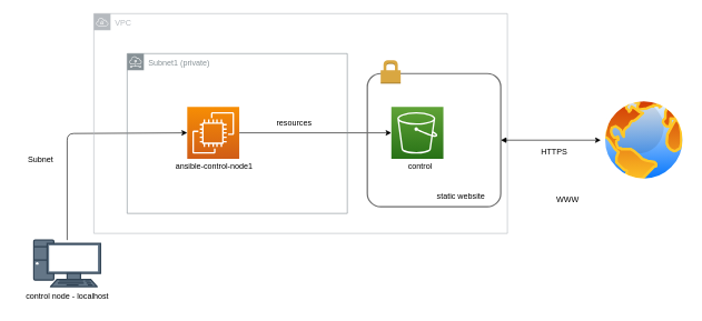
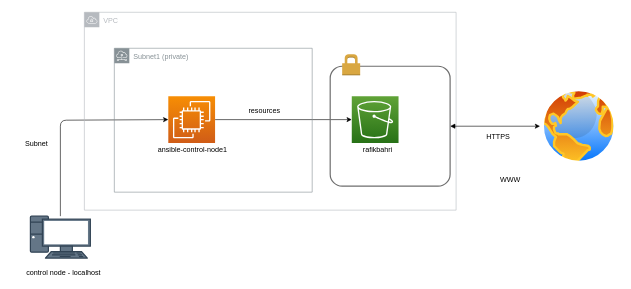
- <mxCell id="10" value="control" style="text;html=1;align=center;verticalAlign=middle;resizable=0;points=[];autosize=1;strokeColor=none;fillColor=none;" vertex="1" parent="1"><mxGeometry x="594" y="235" width="70" height="30" as="geometry" /></mxCell>
+ <mxCell id="10" value="rafikbahri" style="text;html=1;align=center;verticalAlign=middle;resizable=0;points=[];autosize=1;strokeColor=none;fillColor=none;" vertex="1" parent="1"><mxGeometry x="594" y="235" width="70" height="30" as="geometry" /></mxCell>
- <mxCell id="18" value="static website" style="text;html=1;align=center;verticalAlign=middle;resizable=0;points=[];autosize=1;strokeColor=none;fillColor=none;" vertex="1" parent="1"><mxGeometry x="640" y="280" width="100" height="30" as="geometry" /></mxCell>
- <mxCell id="7" value="control node - localhost" style="text;html=1;align=center;verticalAlign=middle;resizable=0;points=[];autosize=1;strokeColor=none;fillColor=none;" vertex="1" parent="1"><mxGeometry x="25" y="430" width="150" height="30" as="geometry" /></mxCell>
+ <mxCell id="7" value="control node - localhost" style="text;html=1;align=center;verticalAlign=middle;resizable=0;points=[];autosize=1;strokeColor=none;fillColor=none;" vertex="1" parent="1"><mxGeometry x="30" y="440" width="150" height="30" as="geometry" /></mxCell>
